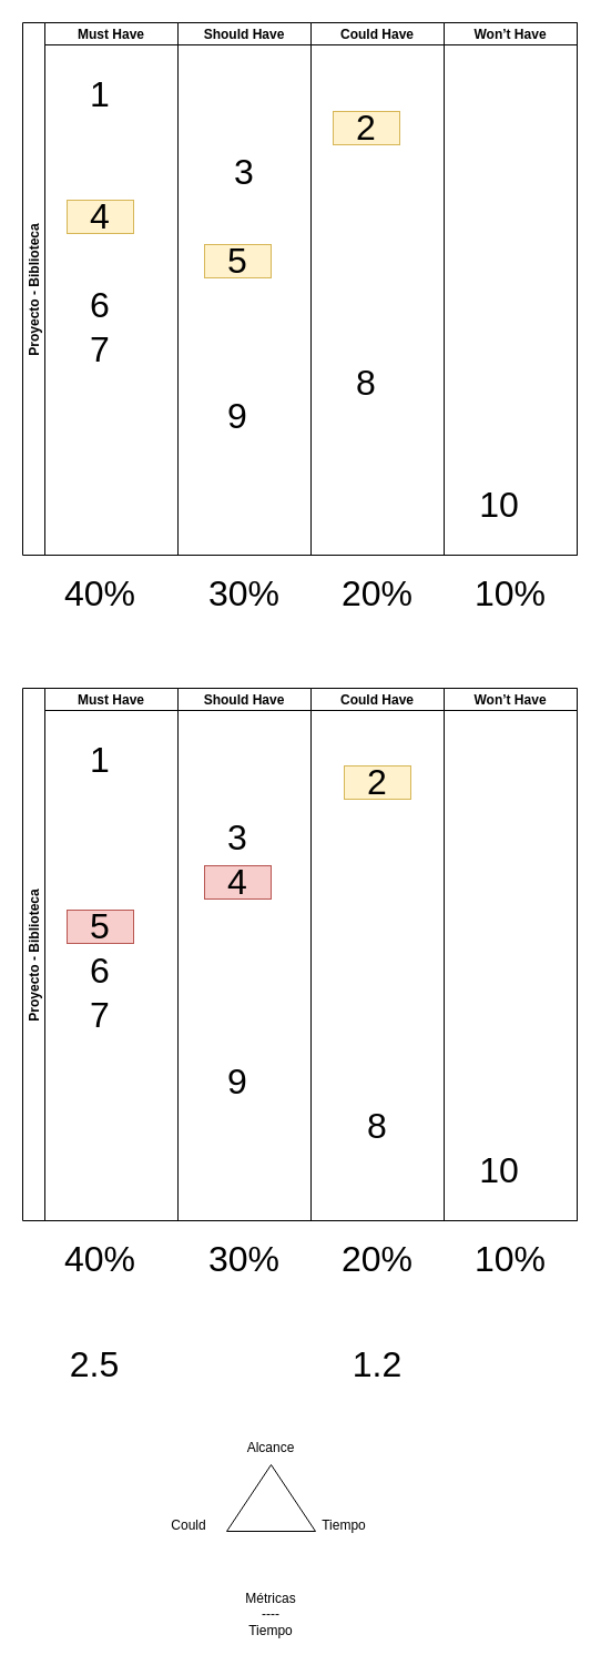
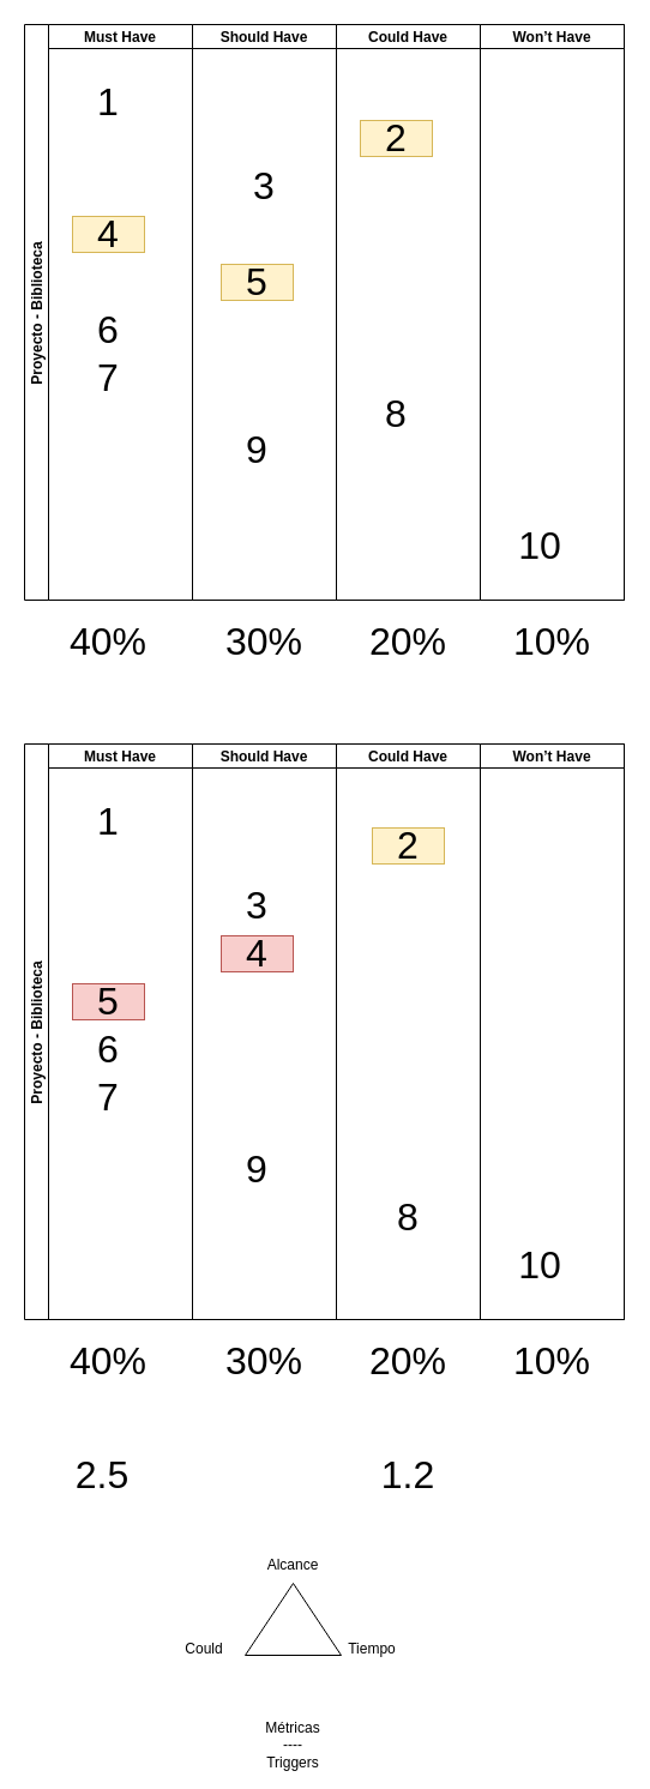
- <mxCell id="46" value="Métricas&lt;div&gt;----&lt;/div&gt;&lt;div&gt;Tiempo&lt;/div&gt;" style="text;html=1;align=center;verticalAlign=middle;whiteSpace=wrap;rounded=0;" vertex="1" parent="1"><mxGeometry x="214" y="1440" width="60" height="30" as="geometry" /></mxCell>
+ <mxCell id="46" value="Métricas&lt;div&gt;----&lt;/div&gt;&lt;div&gt;Triggers&lt;/div&gt;" style="text;html=1;align=center;verticalAlign=middle;whiteSpace=wrap;rounded=0;" vertex="1" parent="1"><mxGeometry x="214" y="1440" width="60" height="30" as="geometry" /></mxCell>
